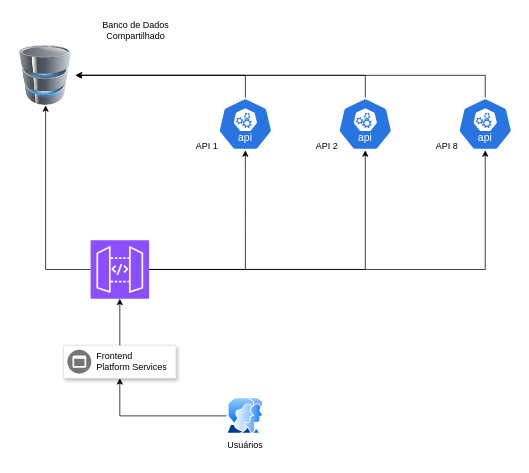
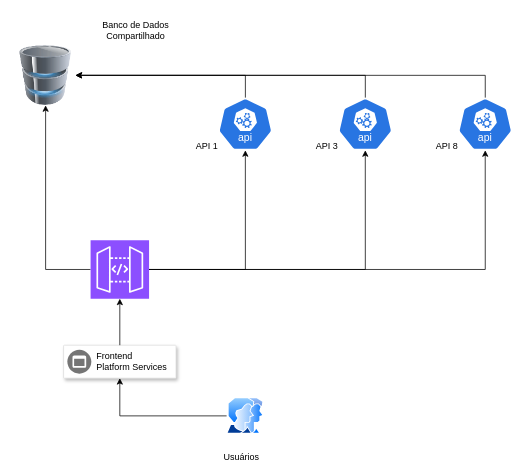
- <mxCell id="21" value="API 2" style="text;html=1;align=center;verticalAlign=middle;resizable=0;points=[];autosize=1;strokeColor=none;fillColor=none;" vertex="1" parent="1"><mxGeometry x="410" y="180" width="50" height="30" as="geometry" /></mxCell>
+ <mxCell id="21" value="API 3" style="text;html=1;align=center;verticalAlign=middle;resizable=0;points=[];autosize=1;strokeColor=none;fillColor=none;" vertex="1" parent="1"><mxGeometry x="410" y="180" width="50" height="30" as="geometry" /></mxCell>
- <mxCell id="23" value="Usuários" style="text;html=1;align=center;verticalAlign=middle;resizable=0;points=[];autosize=1;strokeColor=none;fillColor=none;" vertex="1" parent="1"><mxGeometry x="291.46" y="578.5" width="70" height="30" as="geometry" /></mxCell>
+ <mxCell id="23" value="Usuários" style="text;html=1;align=center;verticalAlign=middle;resizable=0;points=[];autosize=1;strokeColor=none;fillColor=none;" vertex="1" parent="1"><mxGeometry x="286.46" y="593.5" width="70" height="30" as="geometry" /></mxCell>
